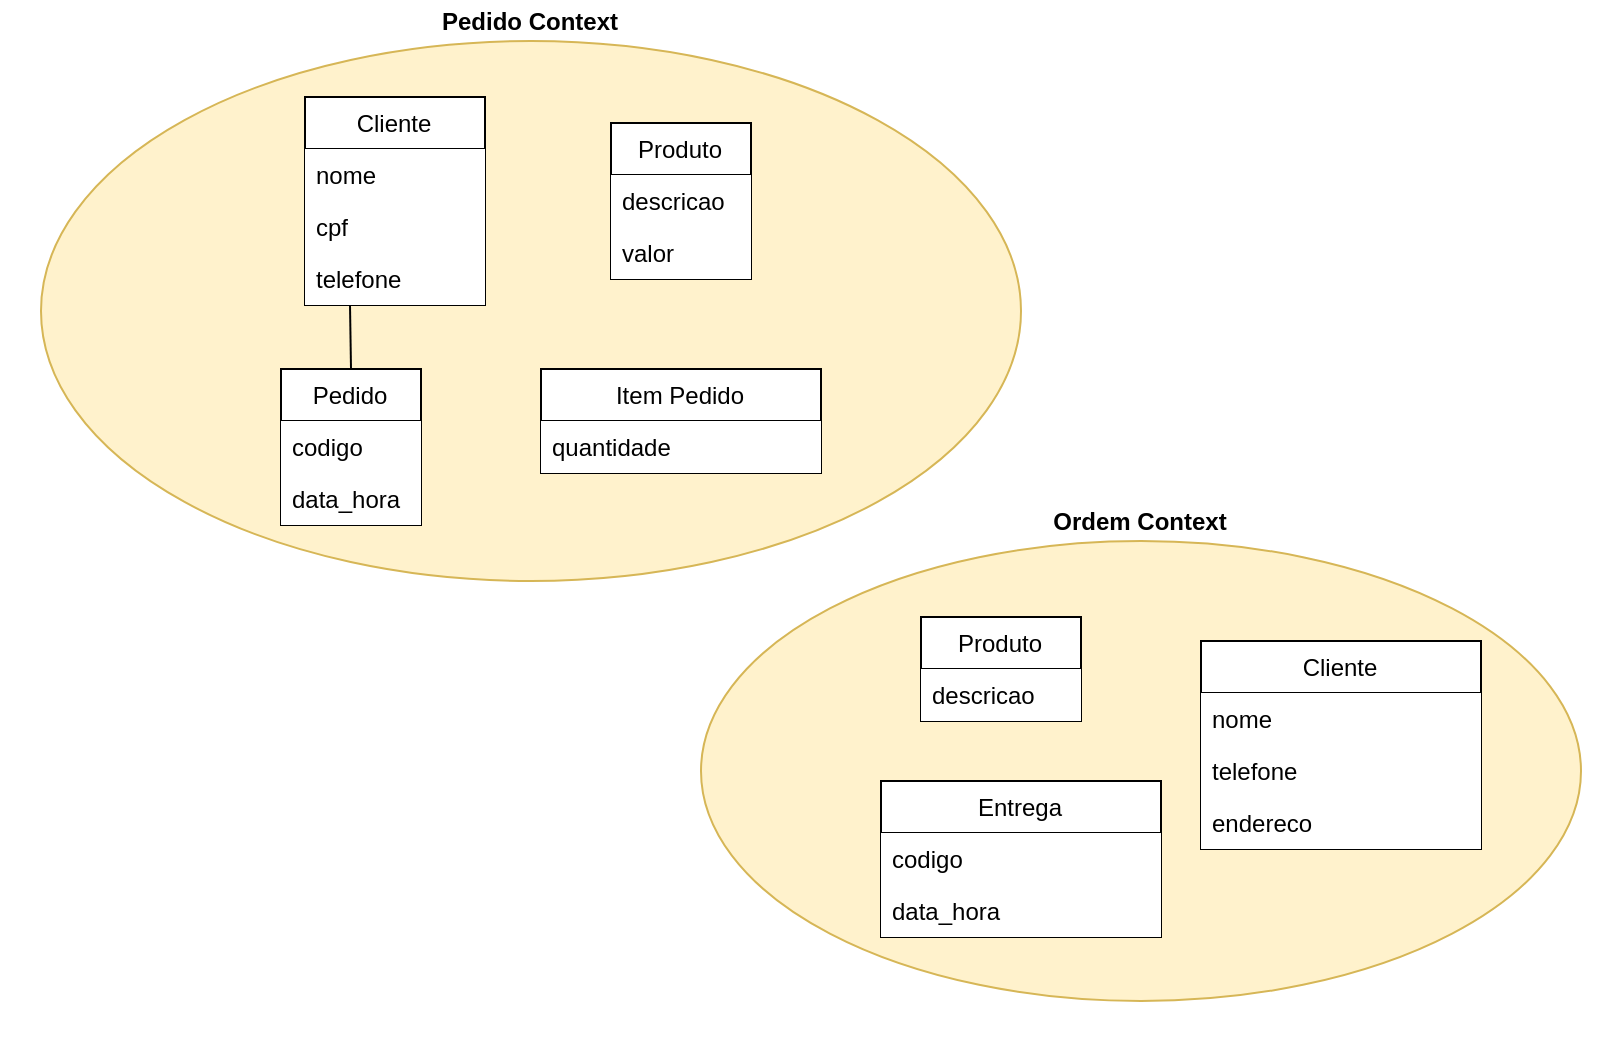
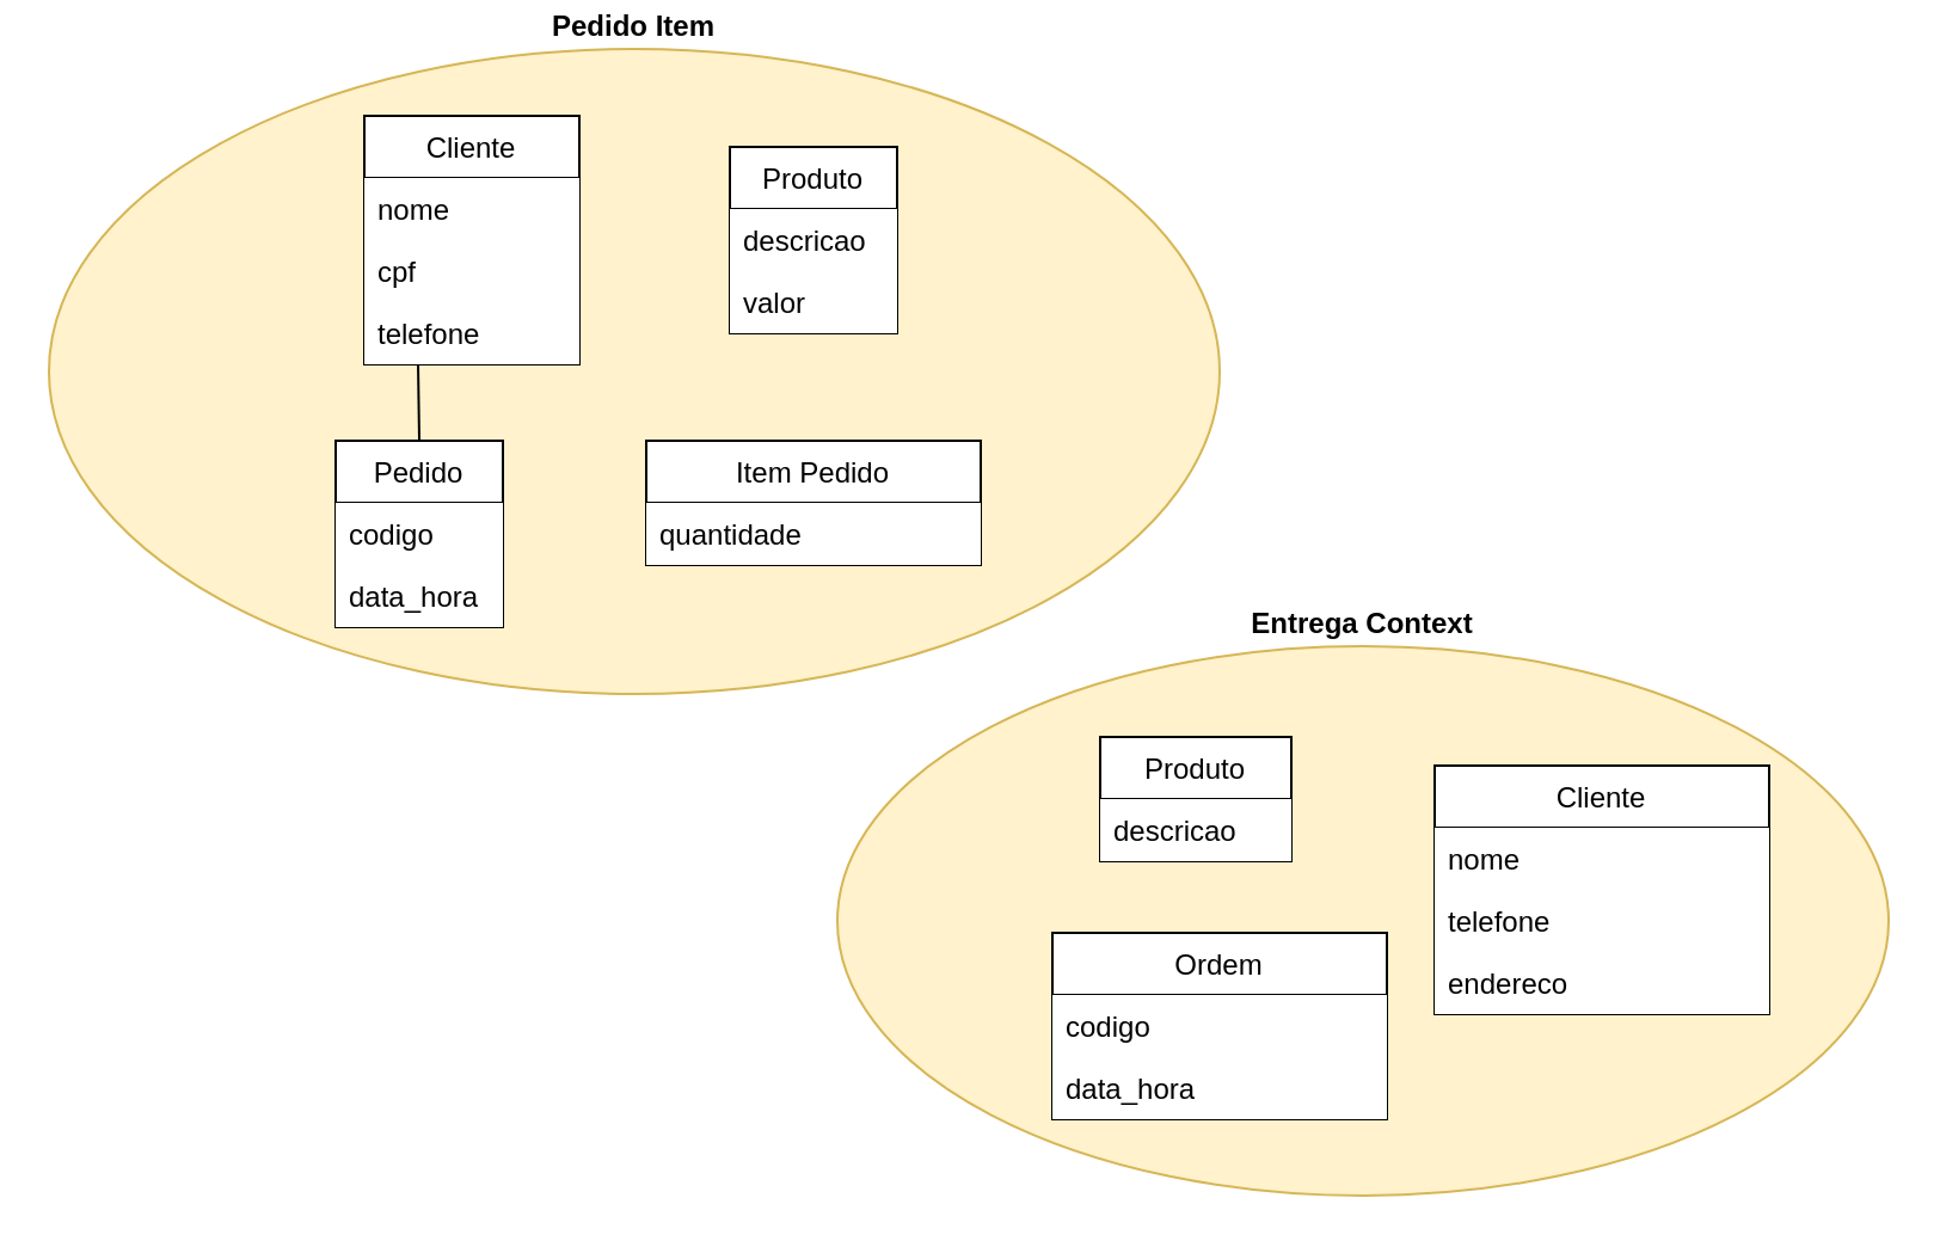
- <mxCell id="2" value="&lt;b&gt;Pedido Context&lt;/b&gt;" style="ellipse;whiteSpace=wrap;html=1;labelPosition=center;verticalLabelPosition=top;align=center;verticalAlign=bottom;fillColor=#fff2cc;strokeColor=#d6b656;" vertex="1" parent="1"><mxGeometry x="20" y="20" width="490" height="270" as="geometry" /></mxCell>
+ <mxCell id="2" value="&lt;b&gt;Pedido Item&lt;/b&gt;" style="ellipse;whiteSpace=wrap;html=1;labelPosition=center;verticalLabelPosition=top;align=center;verticalAlign=bottom;fillColor=#fff2cc;strokeColor=#d6b656;" vertex="1" parent="1"><mxGeometry x="20" y="20" width="490" height="270" as="geometry" /></mxCell>
- <mxCell id="3" value="&lt;b&gt;Ordem Context&lt;/b&gt;" style="ellipse;whiteSpace=wrap;html=1;labelPosition=center;verticalLabelPosition=top;align=center;verticalAlign=bottom;fillColor=#fff2cc;strokeColor=#d6b656;" vertex="1" parent="1"><mxGeometry x="350" y="270" width="440" height="230" as="geometry" /></mxCell>
+ <mxCell id="3" value="&lt;b&gt;Entrega Context&lt;/b&gt;" style="ellipse;whiteSpace=wrap;html=1;labelPosition=center;verticalLabelPosition=top;align=center;verticalAlign=bottom;fillColor=#fff2cc;strokeColor=#d6b656;" vertex="1" parent="1"><mxGeometry x="350" y="270" width="440" height="230" as="geometry" /></mxCell>
- <mxCell id="17" value="Entrega" style="swimlane;fontStyle=0;childLayout=stackLayout;horizontal=1;startSize=26;horizontalStack=0;resizeParent=1;resizeParentMax=0;resizeLast=0;collapsible=1;marginBottom=0;" vertex="1" parent="1"><mxGeometry x="440" y="390" width="140" height="78" as="geometry" /></mxCell>
+ <mxCell id="17" value="Ordem" style="swimlane;fontStyle=0;childLayout=stackLayout;horizontal=1;startSize=26;horizontalStack=0;resizeParent=1;resizeParentMax=0;resizeLast=0;collapsible=1;marginBottom=0;" vertex="1" parent="1"><mxGeometry x="440" y="390" width="140" height="78" as="geometry" /></mxCell>
